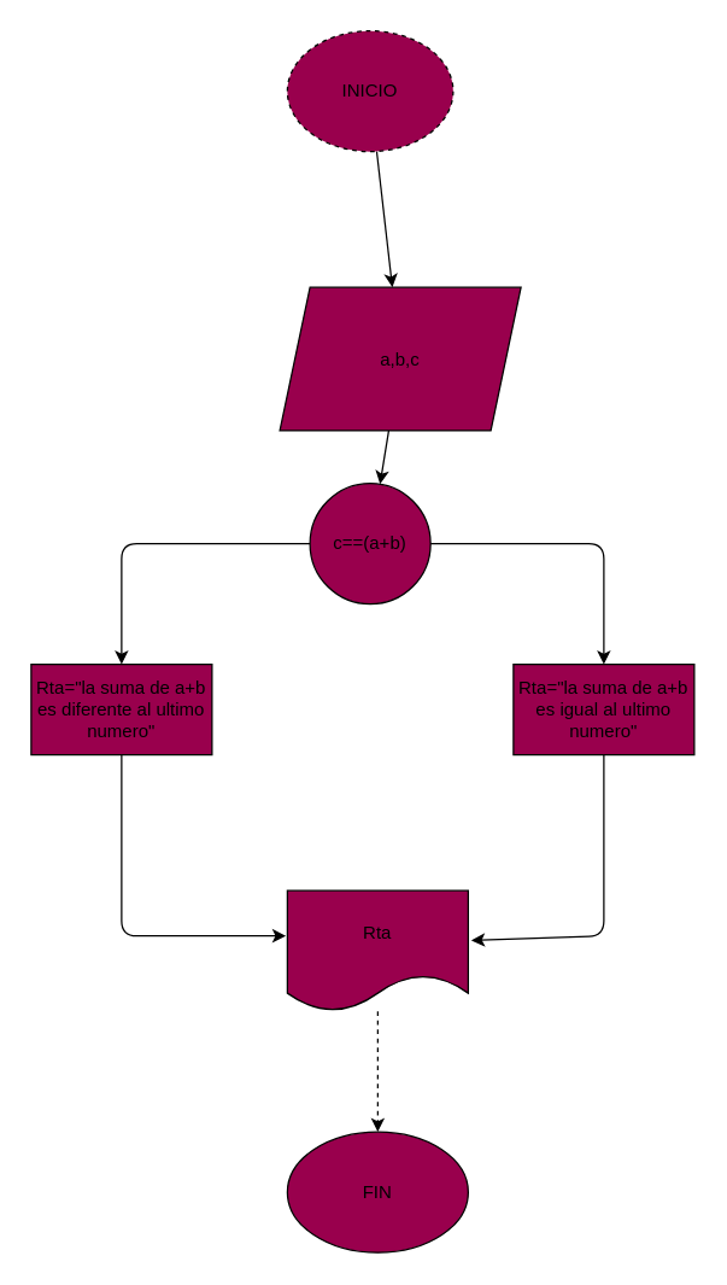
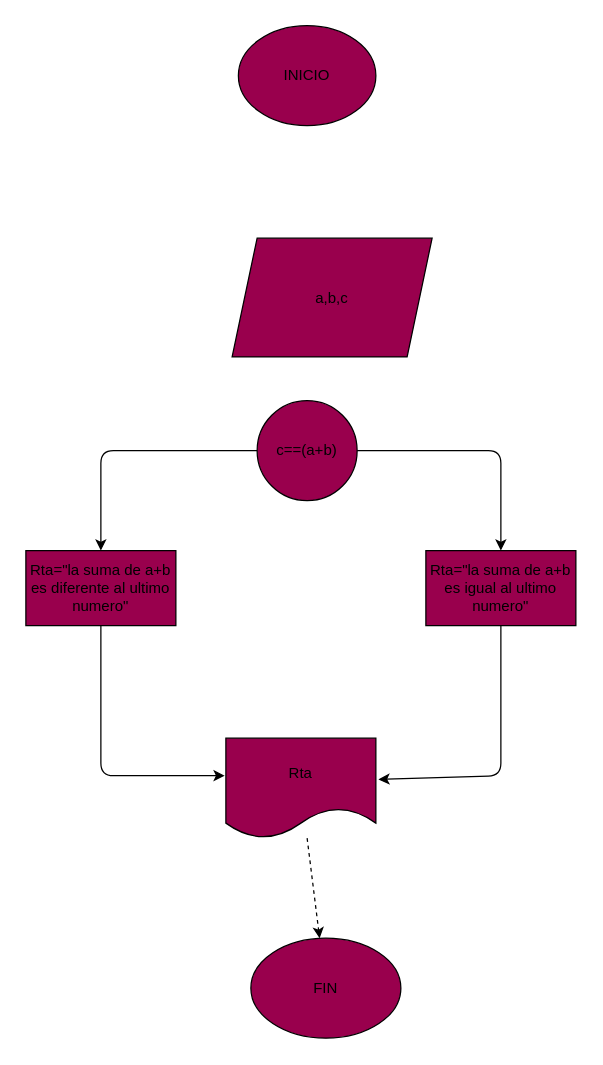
- <mxCell id="3" value="INICIO" style="ellipse;whiteSpace=wrap;html=1;fillColor=#99004D;dashed=1;" vertex="1" parent="1"><mxGeometry x="190" y="20" width="110" height="80" as="geometry" /></mxCell>
+ <mxCell id="3" value="INICIO" style="ellipse;whiteSpace=wrap;html=1;fillColor=#99004D;" vertex="1" parent="1"><mxGeometry x="190" y="20" width="110" height="80" as="geometry" /></mxCell>
- <mxCell id="2" value="" style="edgeStyle=none;html=1;" edge="1" parent="1" source="3" target="5"><mxGeometry relative="1" as="geometry" /></mxCell>
- <mxCell id="4" value="" style="edgeStyle=none;html=1;" edge="1" parent="1" source="5" target="8"><mxGeometry relative="1" as="geometry" /></mxCell>
- <mxCell id="14" value="Rta" style="shape=document;whiteSpace=wrap;html=1;boundedLbl=1;fillColor=#99004D;" vertex="1" parent="1"><mxGeometry x="190" y="590" width="120" height="80" as="geometry" /></mxCell>
+ <mxCell id="14" value="Rta" style="shape=document;whiteSpace=wrap;html=1;boundedLbl=1;fillColor=#99004D;" vertex="1" parent="1"><mxGeometry x="180" y="590" width="120" height="80" as="geometry" /></mxCell>
- <mxCell id="15" value="FIN" style="ellipse;whiteSpace=wrap;html=1;fillColor=#99004D;" vertex="1" parent="1"><mxGeometry x="190" y="750" width="120" height="80" as="geometry" /></mxCell>
+ <mxCell id="15" value="FIN" style="ellipse;whiteSpace=wrap;html=1;fillColor=#99004D;" vertex="1" parent="1"><mxGeometry x="200" y="750" width="120" height="80" as="geometry" /></mxCell>
